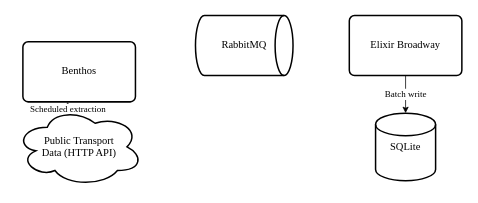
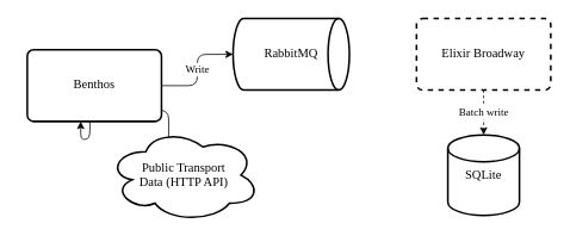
- <mxCell id="5" value="Elixir Broadway" style="rounded=1;whiteSpace=wrap;html=1;absoluteArcSize=1;arcSize=14;strokeWidth=2;fontFamily=Mirza;fontSize=14;" parent="1" vertex="1"><mxGeometry x="465" y="20" width="150" height="80" as="geometry" /></mxCell>
+ <mxCell id="5" value="Elixir Broadway" style="rounded=1;whiteSpace=wrap;html=1;absoluteArcSize=1;arcSize=14;strokeWidth=2;fontFamily=Mirza;fontSize=14;dashed=1;" parent="1" vertex="1"><mxGeometry x="465" y="20" width="150" height="80" as="geometry" /></mxCell>
+ <mxCell id="8" value="Write" style="edgeStyle=orthogonalEdgeStyle;rounded=1;orthogonalLoop=1;jettySize=auto;html=1;exitX=1;exitY=0.5;exitDx=0;exitDy=0;entryX=0;entryY=0.5;entryDx=0;entryDy=0;entryPerimeter=0;fontFamily=Mirza;fontSize=12;" parent="1" source="9" target="3" edge="1"><mxGeometry relative="1" as="geometry" /></mxCell>
- <mxCell id="4" value="Batch write" style="edgeStyle=orthogonalEdgeStyle;rounded=1;orthogonalLoop=1;jettySize=auto;html=1;exitX=0.5;exitY=1;exitDx=0;exitDy=0;entryX=0.5;entryY=0;entryDx=0;entryDy=0;entryPerimeter=0;fontFamily=Mirza;fontSize=12;" parent="1" source="5" target="2" edge="1"><mxGeometry relative="1" as="geometry" /></mxCell>
+ <mxCell id="4" value="Batch write" style="edgeStyle=orthogonalEdgeStyle;rounded=1;orthogonalLoop=1;jettySize=auto;html=1;exitX=0.5;exitY=1;exitDx=0;exitDy=0;entryX=0.5;entryY=0;entryDx=0;entryDy=0;entryPerimeter=0;fontFamily=Mirza;fontSize=12;dashed=1;" parent="1" source="5" target="2" edge="1"><mxGeometry relative="1" as="geometry" /></mxCell>
- <mxCell id="7" value="Public Transport&lt;br style=&quot;font-size: 14px;&quot;&gt;Data (HTTP API)" style="ellipse;shape=cloud;whiteSpace=wrap;html=1;strokeWidth=2;fontFamily=Mirza;fontSize=14;rounded=1;" parent="1" vertex="1"><mxGeometry x="20" y="142.5" width="170" height="105" as="geometry" /></mxCell>
+ <mxCell id="7" value="Public Transport&lt;br style=&quot;font-size: 14px;&quot;&gt;Data (HTTP API)" style="ellipse;shape=cloud;whiteSpace=wrap;html=1;strokeWidth=2;fontFamily=Mirza;fontSize=14;rounded=1;" parent="1" vertex="1"><mxGeometry x="120" y="142.5" width="170" height="105" as="geometry" /></mxCell>
